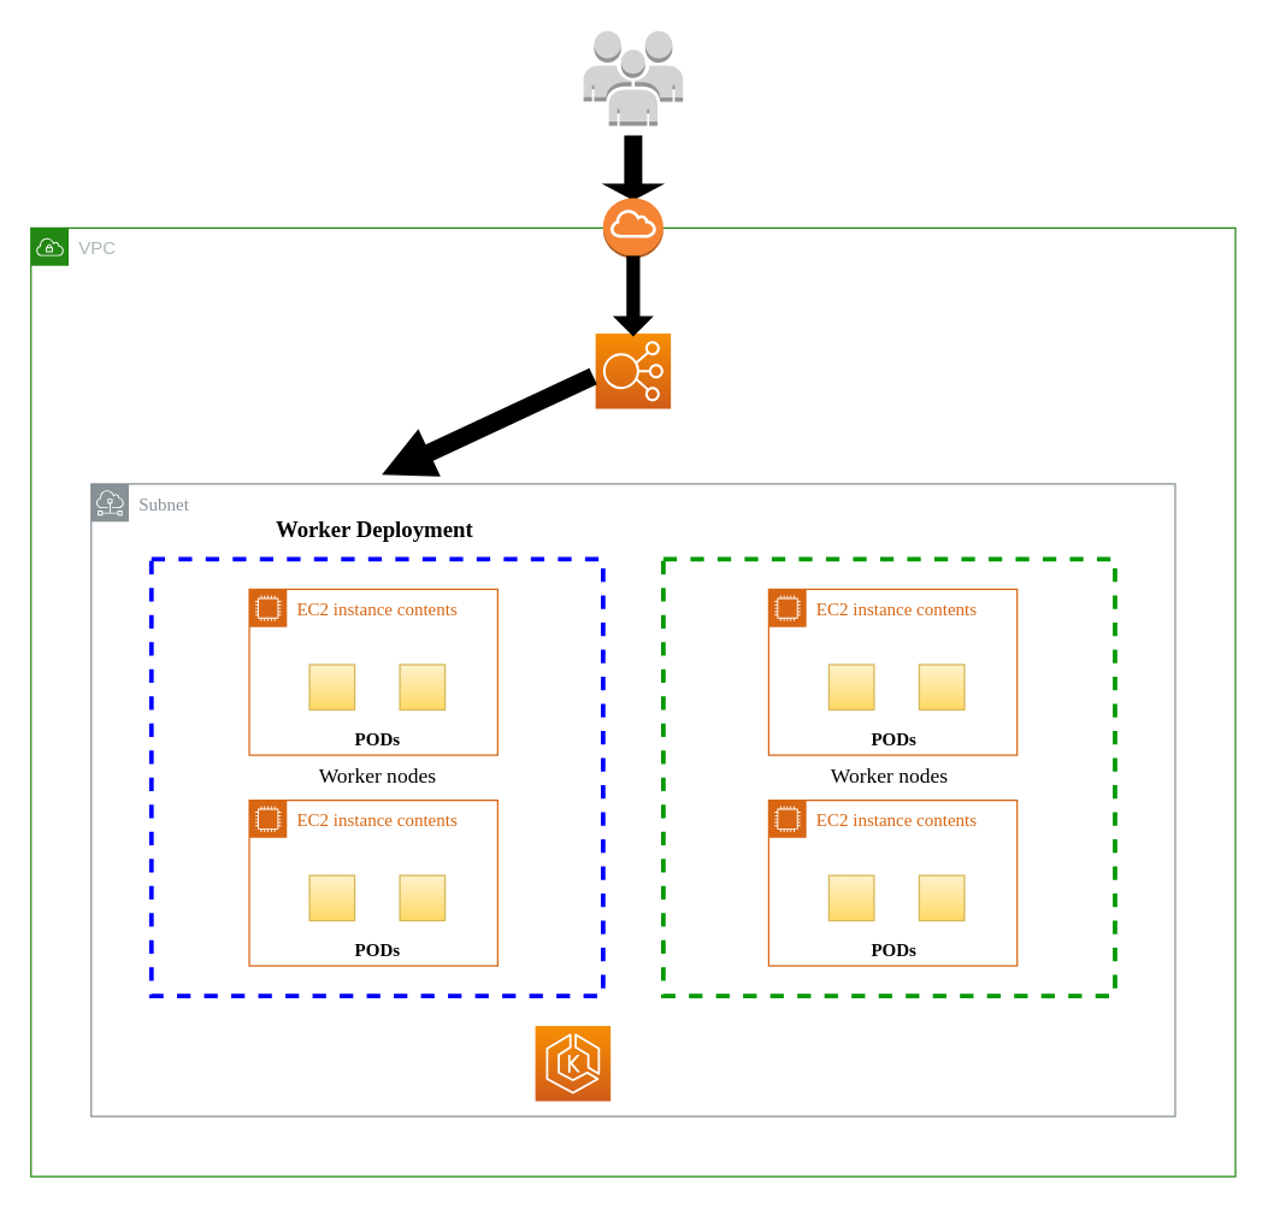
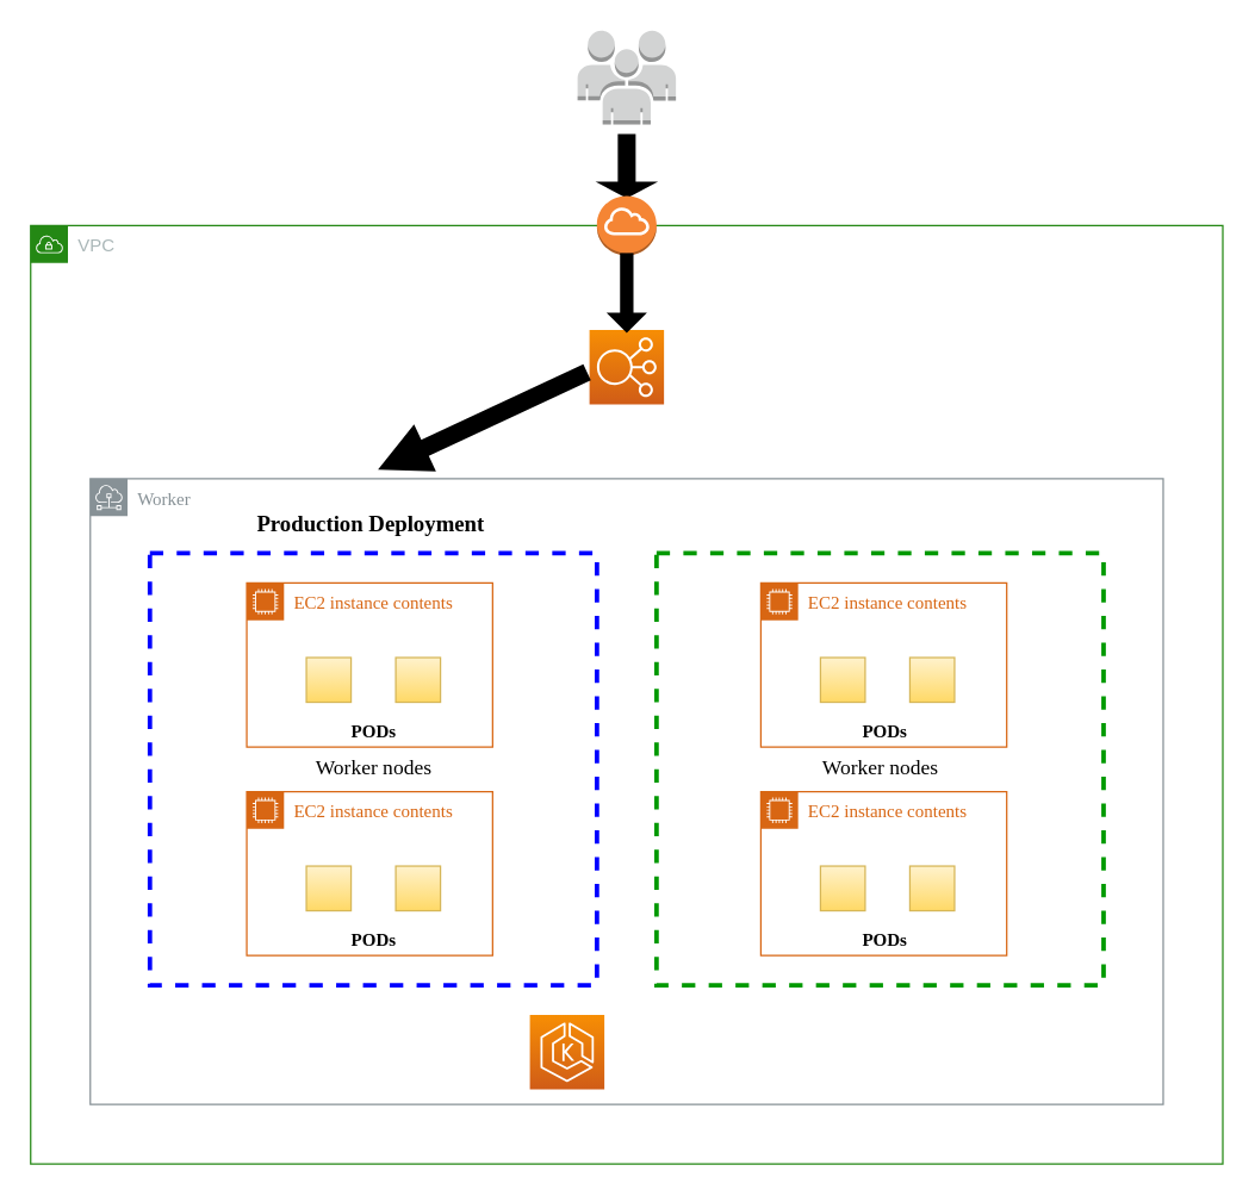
- <mxCell id="31" value="Subnet" style="sketch=0;outlineConnect=0;gradientColor=none;html=1;whiteSpace=wrap;fontSize=12;fontStyle=0;shape=mxgraph.aws4.group;grIcon=mxgraph.aws4.group_subnet;strokeColor=#879196;fillColor=none;verticalAlign=top;align=left;spacingLeft=30;fontColor=#879196;dashed=0;labelBackgroundColor=none;labelBorderColor=none;fontFamily=Verdana;" parent="1" vertex="1"><mxGeometry x="60" y="321" width="720" height="420" as="geometry" /></mxCell>
+ <mxCell id="31" value="Worker" style="sketch=0;outlineConnect=0;gradientColor=none;html=1;whiteSpace=wrap;fontSize=12;fontStyle=0;shape=mxgraph.aws4.group;grIcon=mxgraph.aws4.group_subnet;strokeColor=#879196;fillColor=none;verticalAlign=top;align=left;spacingLeft=30;fontColor=#879196;dashed=0;labelBackgroundColor=none;labelBorderColor=none;fontFamily=Verdana;" parent="1" vertex="1"><mxGeometry x="60" y="321" width="720" height="420" as="geometry" /></mxCell>
- <mxCell id="12" value="&lt;b style=&quot;font-size: 15px&quot;&gt;Worker Deployment&lt;/b&gt;" style="text;html=1;resizable=0;autosize=1;align=center;verticalAlign=middle;points=[];fillColor=none;strokeColor=none;rounded=0;labelBackgroundColor=#FFFFFF;fontFamily=Verdana;fontSize=15;" parent="1" vertex="1"><mxGeometry x="142.5" y="341" width="210" height="20" as="geometry" /></mxCell>
+ <mxCell id="12" value="&lt;b style=&quot;font-size: 15px&quot;&gt;Production Deployment&lt;/b&gt;" style="text;html=1;resizable=0;autosize=1;align=center;verticalAlign=middle;points=[];fillColor=none;strokeColor=none;rounded=0;labelBackgroundColor=#FFFFFF;fontFamily=Verdana;fontSize=15;" parent="1" vertex="1"><mxGeometry x="142.5" y="341" width="210" height="20" as="geometry" /></mxCell>
